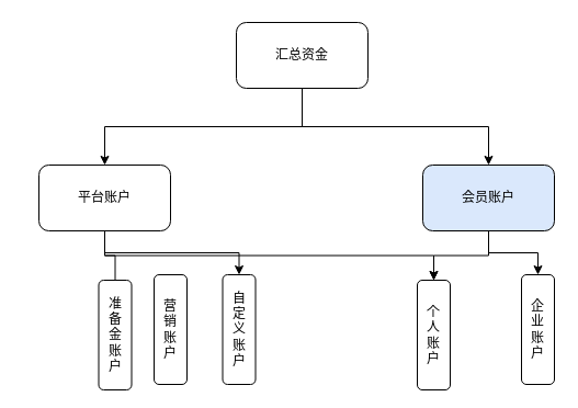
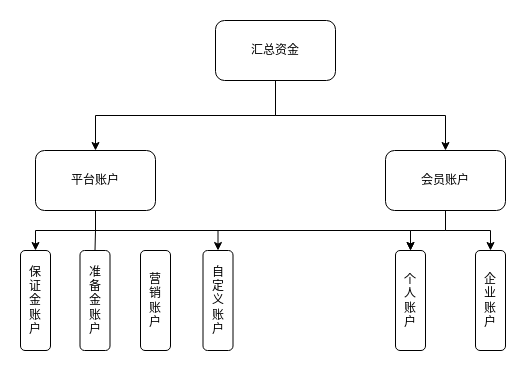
- <mxCell id="4" value="会员账户" style="rounded=1;whiteSpace=wrap;html=1;fillColor=#dae8fc;" vertex="1" parent="1"><mxGeometry x="385" y="150" width="120" height="60" as="geometry" /></mxCell>
+ <mxCell id="4" value="会员账户" style="rounded=1;whiteSpace=wrap;html=1;" vertex="1" parent="1"><mxGeometry x="385" y="150" width="120" height="60" as="geometry" /></mxCell>
+ <mxCell id="12" value="" style="endArrow=classic;html=1;exitX=0.5;exitY=1;exitDx=0;exitDy=0;entryX=0.5;entryY=0;entryDx=0;entryDy=0;edgeStyle=orthogonalEdgeStyle;jumpStyle=none;jumpSize=6;endSize=6;rounded=0;" edge="1" parent="1" source="3" target="5"><mxGeometry width="50" height="50" relative="1" as="geometry"><mxPoint x="105" y="220" as="sourcePoint" /><mxPoint x="-15" y="260" as="targetPoint" /></mxGeometry></mxCell>
+ <mxCell id="5" value="保&lt;br&gt;证&lt;br&gt;金&lt;br&gt;账&lt;br&gt;户" style="rounded=1;whiteSpace=wrap;html=1;" vertex="1" parent="1"><mxGeometry x="20" y="250" width="30" height="100" as="geometry" /></mxCell>
- <mxCell id="6" value="准&lt;br&gt;备&lt;br&gt;金&lt;br&gt;账&lt;br&gt;户" style="rounded=1;whiteSpace=wrap;html=1;" vertex="1" parent="1"><mxGeometry x="89.5" y="255" width="30" height="100" as="geometry" /></mxCell>
+ <mxCell id="6" value="准&lt;br&gt;备&lt;br&gt;金&lt;br&gt;账&lt;br&gt;户" style="rounded=1;whiteSpace=wrap;html=1;" vertex="1" parent="1"><mxGeometry x="79.5" y="250" width="30" height="100" as="geometry" /></mxCell>
- <mxCell id="9" value="个&lt;br&gt;人&lt;br&gt;账&lt;br&gt;户" style="rounded=1;whiteSpace=wrap;html=1;" vertex="1" parent="1"><mxGeometry x="380" y="255" width="30" height="100" as="geometry" /></mxCell>
+ <mxCell id="9" value="个&lt;br&gt;人&lt;br&gt;账&lt;br&gt;户" style="rounded=1;whiteSpace=wrap;html=1;" vertex="1" parent="1"><mxGeometry x="395" y="250" width="30" height="100" as="geometry" /></mxCell>
